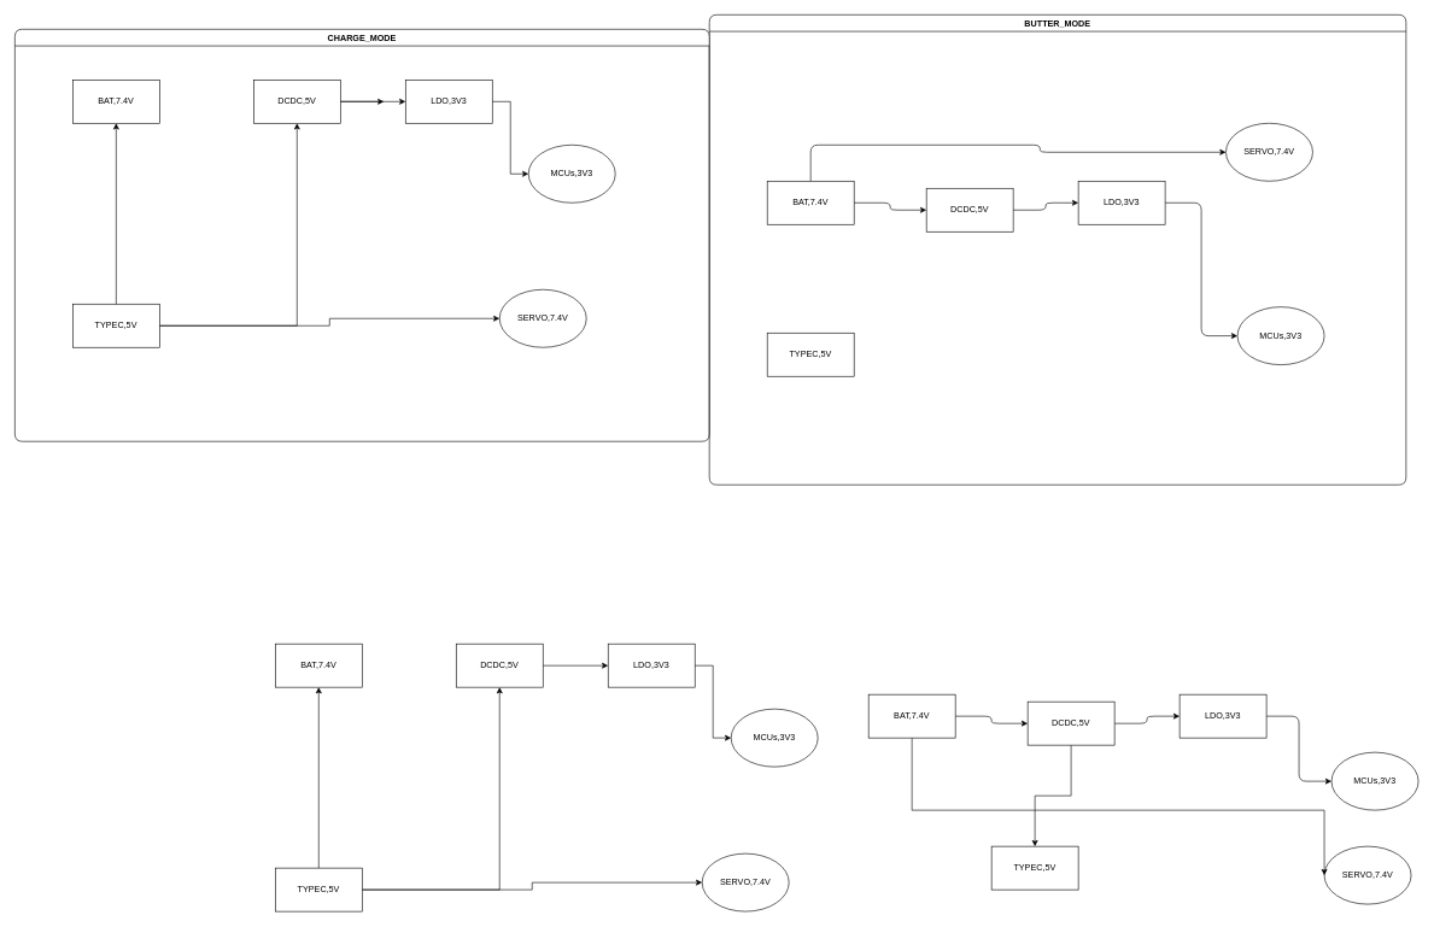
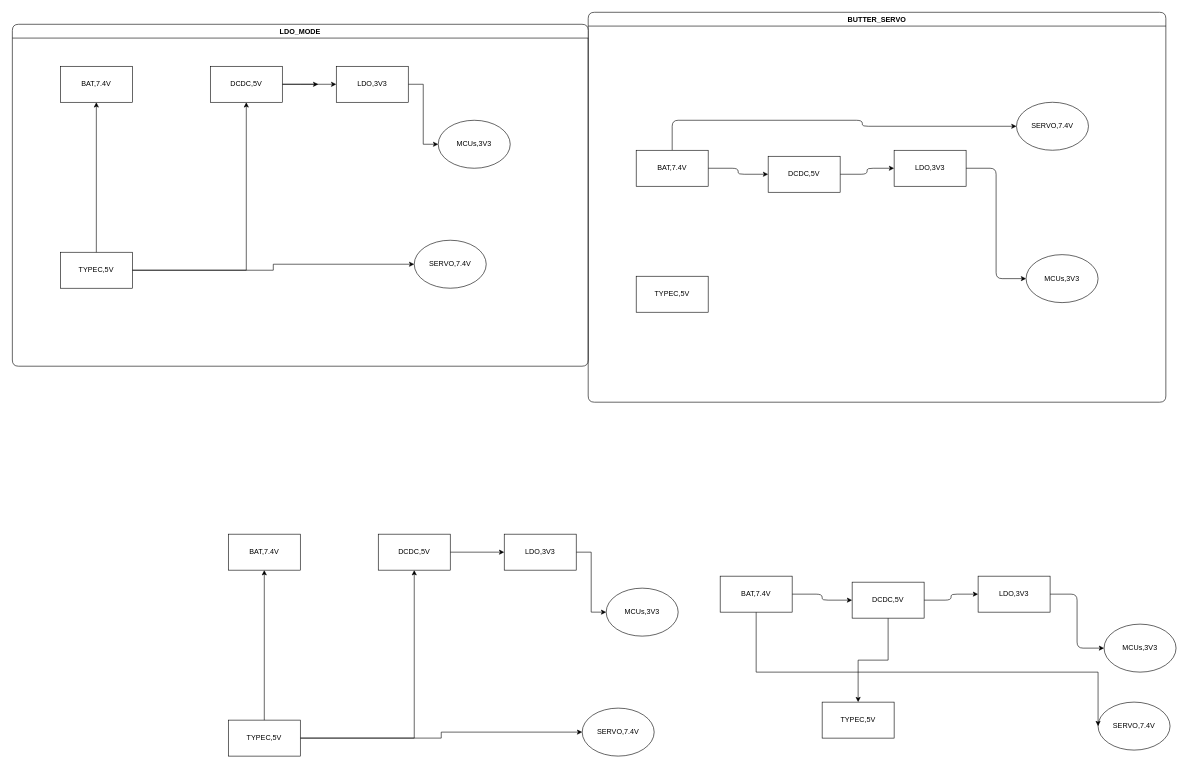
- <mxCell id="2" value="BUTTER_MODE" style="swimlane;rounded=1;" vertex="1" parent="1"><mxGeometry x="980" y="20" width="963" height="650" as="geometry" /></mxCell>
+ <mxCell id="2" value="BUTTER_SERVO" style="swimlane;rounded=1;" vertex="1" parent="1"><mxGeometry x="980" y="20" width="963" height="650" as="geometry" /></mxCell>
- <mxCell id="13" value="CHARGE_MODE" style="swimlane;rounded=1;" vertex="1" parent="1"><mxGeometry x="20" y="40" width="960" height="570" as="geometry" /></mxCell>
+ <mxCell id="13" value="LDO_MODE" style="swimlane;rounded=1;" vertex="1" parent="1"><mxGeometry x="20" y="40" width="960" height="570" as="geometry" /></mxCell>
